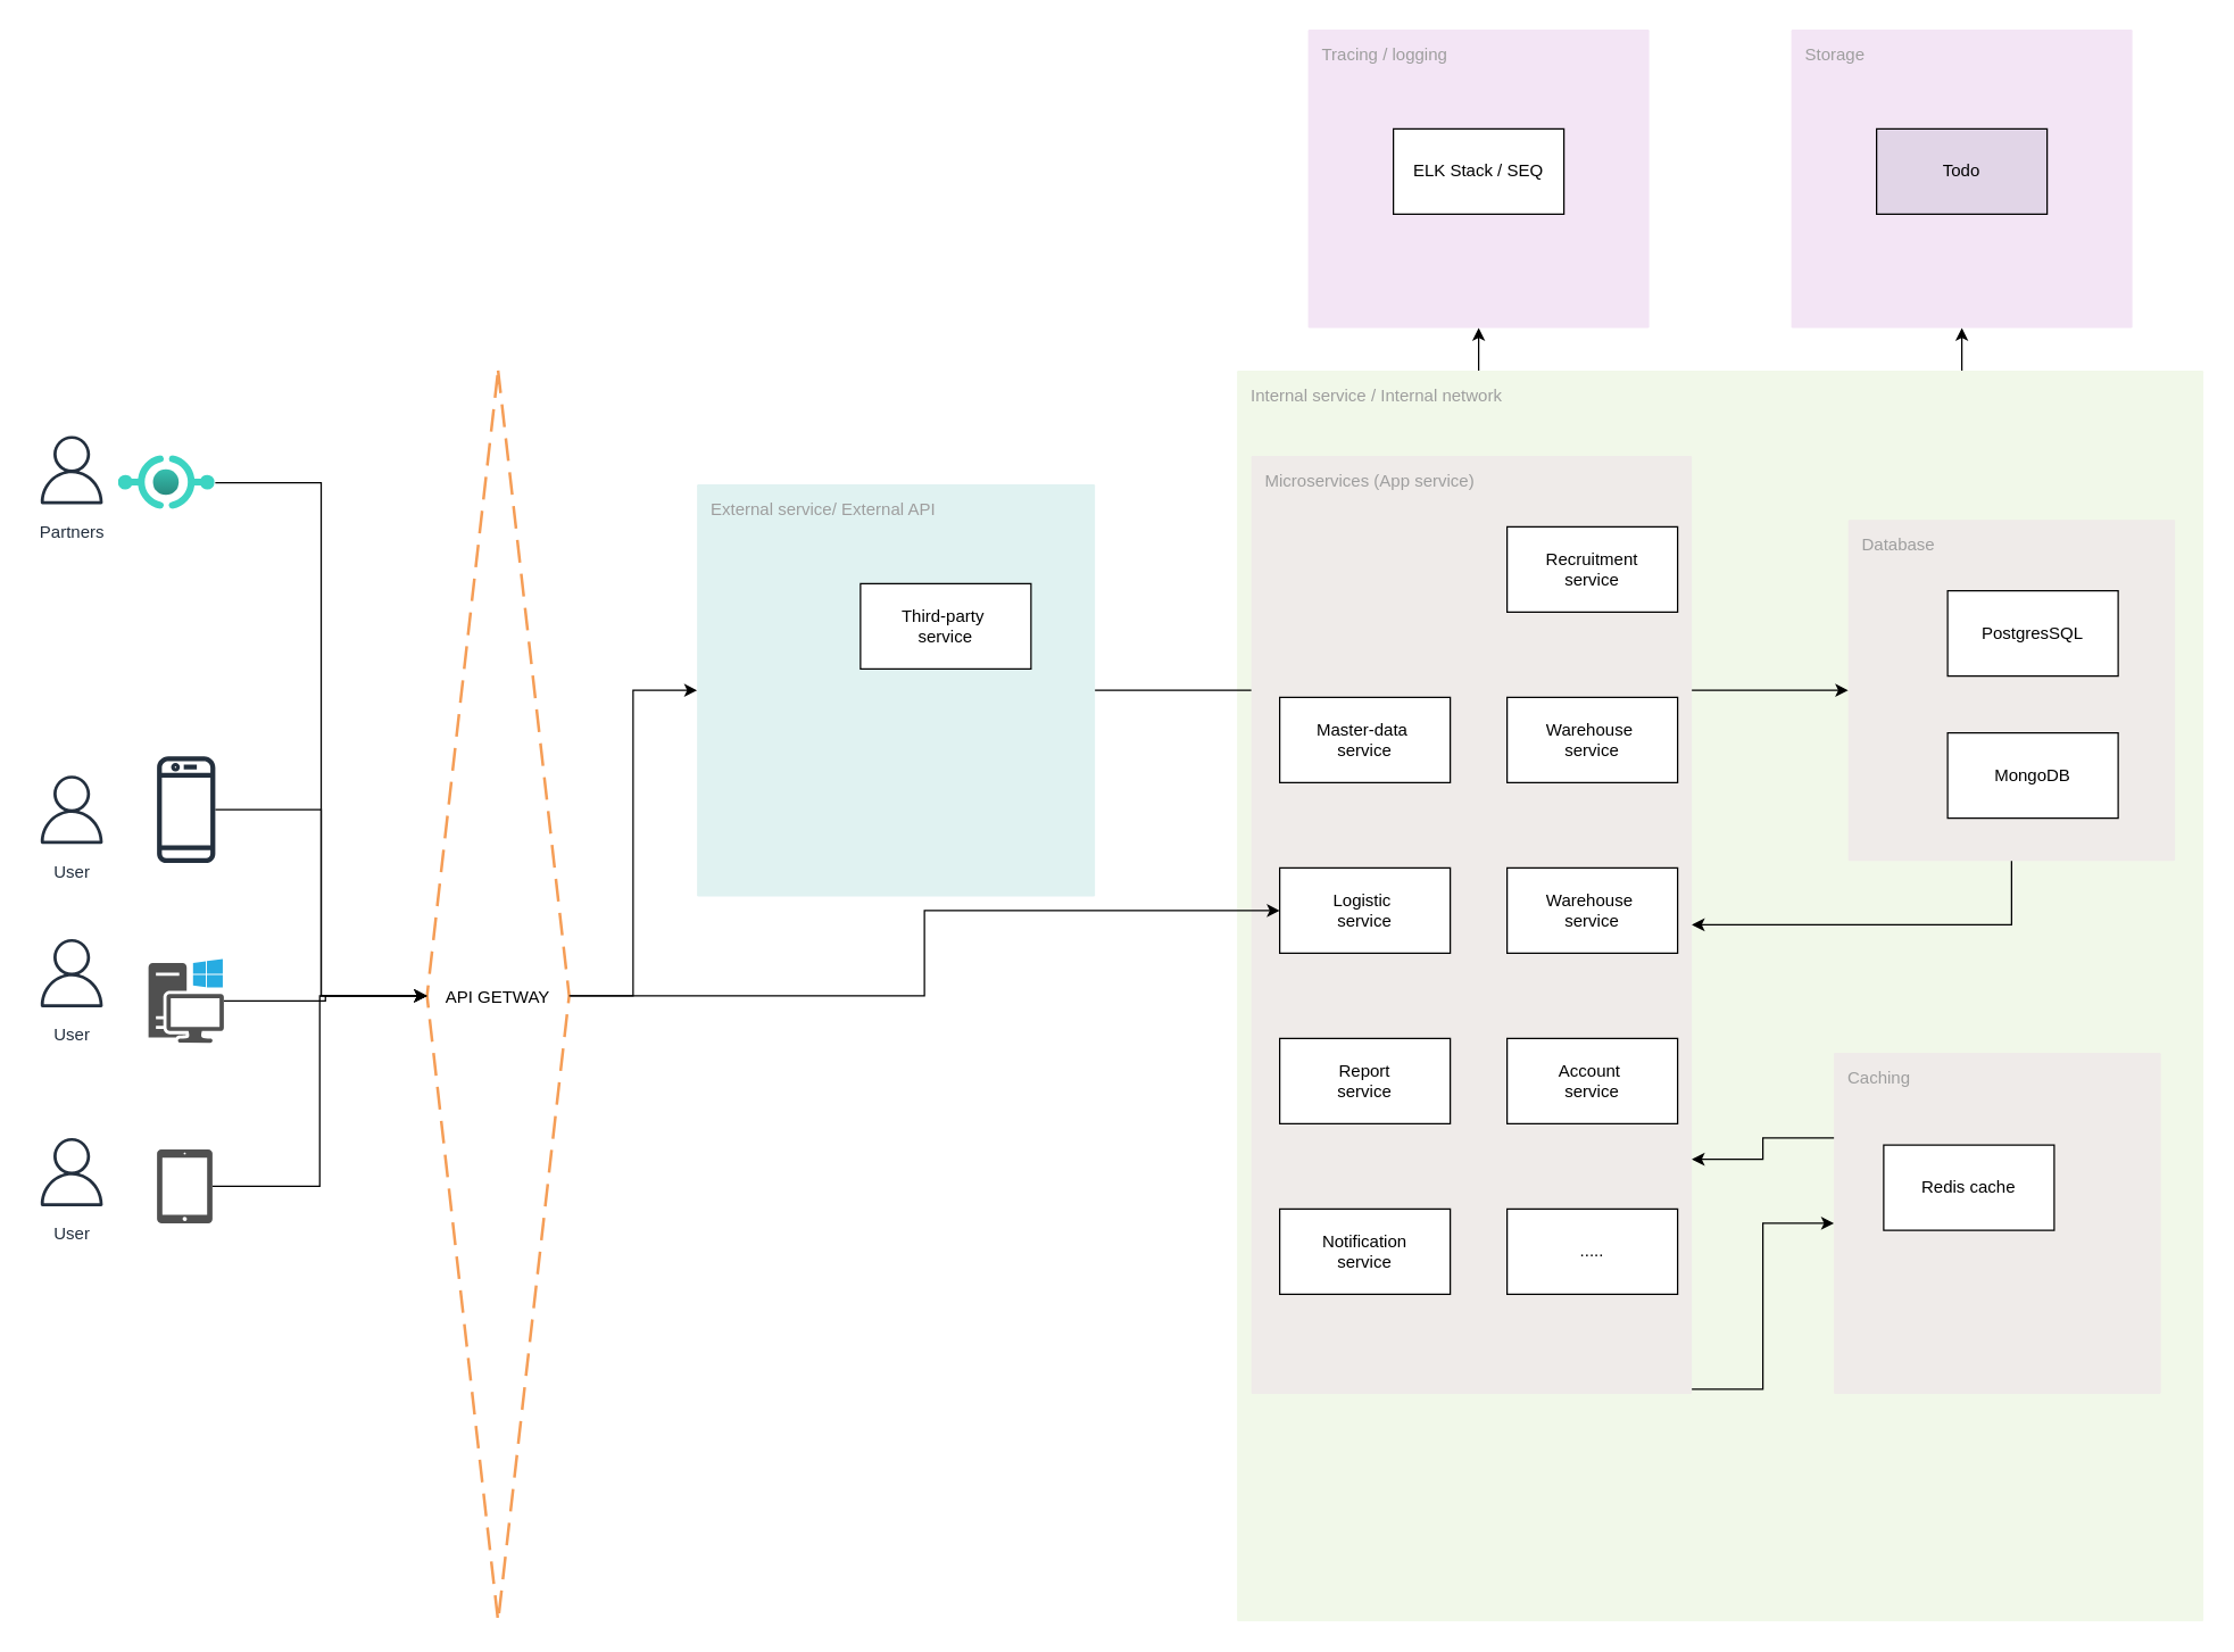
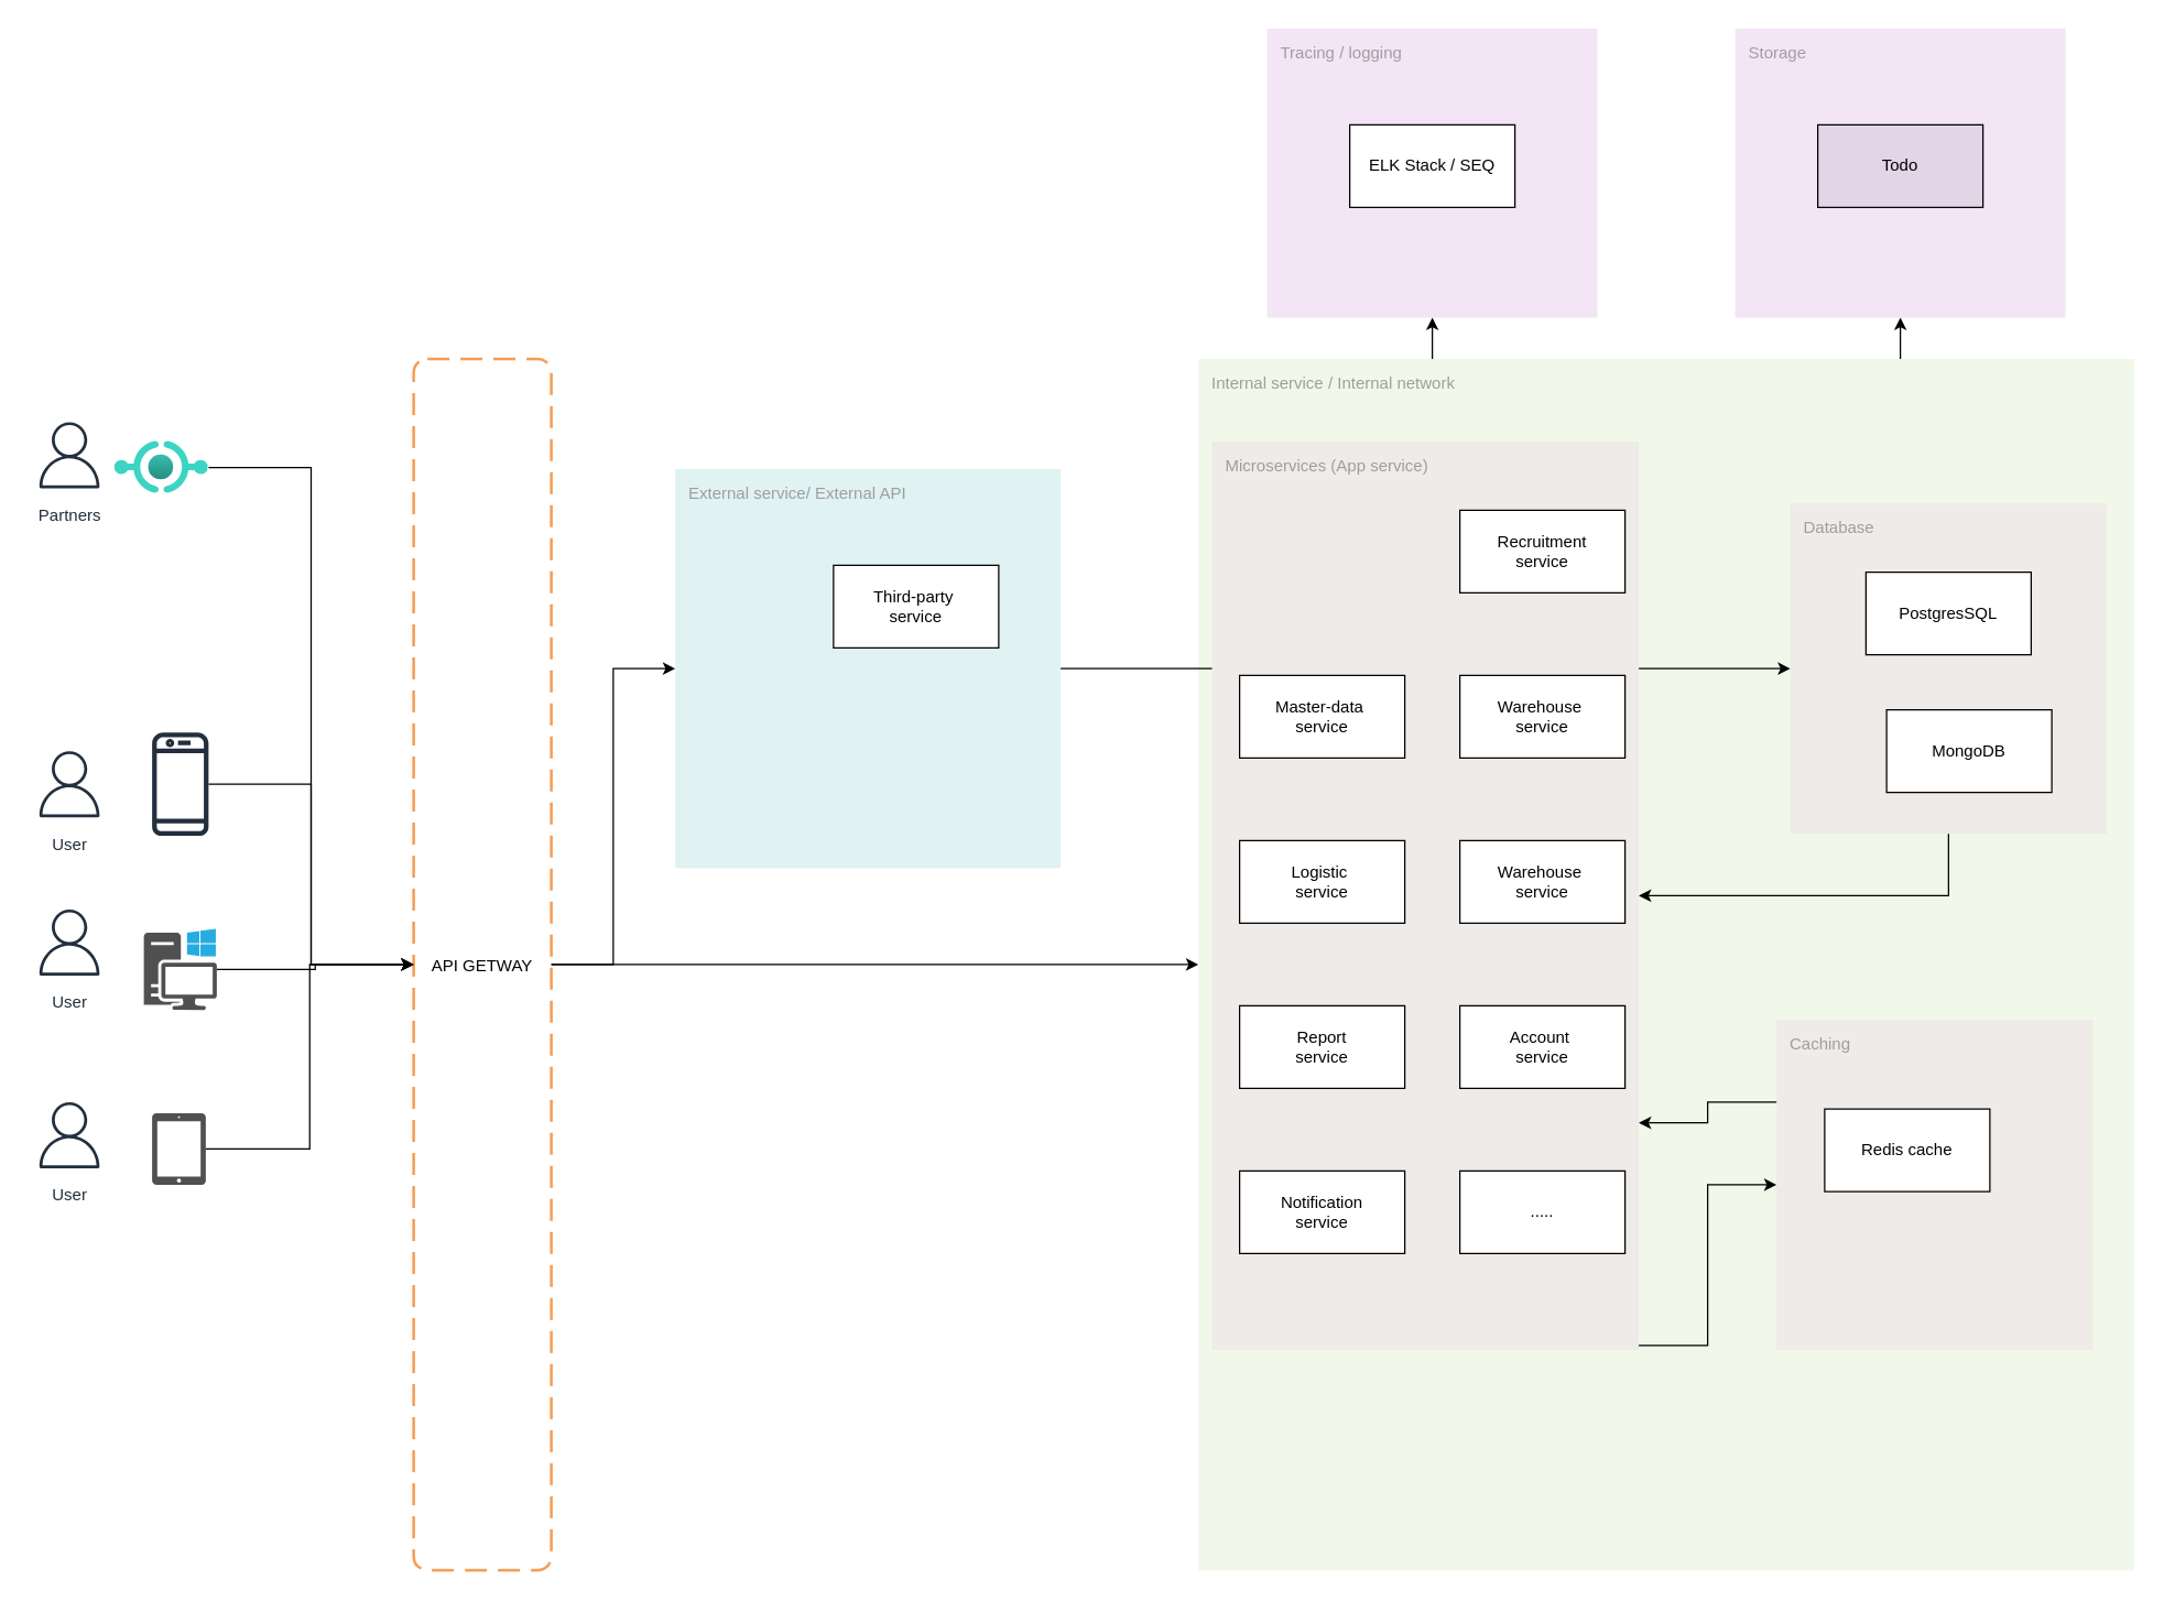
- <mxCell id="15" value="PostgresSQL" style="rounded=0;whiteSpace=wrap;html=1;" vertex="1" parent="1"><mxGeometry x="1370" y="415" width="120" height="60" as="geometry" /></mxCell>
+ <mxCell id="15" value="PostgresSQL" style="rounded=0;whiteSpace=wrap;html=1;" vertex="1" parent="1"><mxGeometry x="1355" y="415" width="120" height="60" as="geometry" /></mxCell>
- <mxCell id="38" style="edgeStyle=orthogonalEdgeStyle;rounded=0;orthogonalLoop=1;jettySize=auto;html=1;exitX=1;exitY=0.5;exitDx=0;exitDy=0;" edge="1" parent="1" source="26" target="8"><mxGeometry relative="1" as="geometry" /></mxCell>
+ <mxCell id="38" style="edgeStyle=orthogonalEdgeStyle;rounded=0;orthogonalLoop=1;jettySize=auto;html=1;exitX=1;exitY=0.5;exitDx=0;exitDy=0;entryX=0;entryY=0.5;entryDx=0;entryDy=0;entryPerimeter=0;" edge="1" parent="1" source="26" target="4"><mxGeometry relative="1" as="geometry" /></mxCell>
- <mxCell id="26" value="API GETWAY" style="rhombus;arcSize=10;dashed=1;strokeColor=#F59D56;fillColor=none;gradientColor=none;dashPattern=8 4;strokeWidth=2;" vertex="1" parent="1"><mxGeometry x="300" y="260" width="100" height="880" as="geometry" /></mxCell>
+ <mxCell id="26" value="API GETWAY" style="rounded=1;arcSize=10;dashed=1;strokeColor=#F59D56;fillColor=none;gradientColor=none;dashPattern=8 4;strokeWidth=2;" vertex="1" parent="1"><mxGeometry x="300" y="260" width="100" height="880" as="geometry" /></mxCell>
